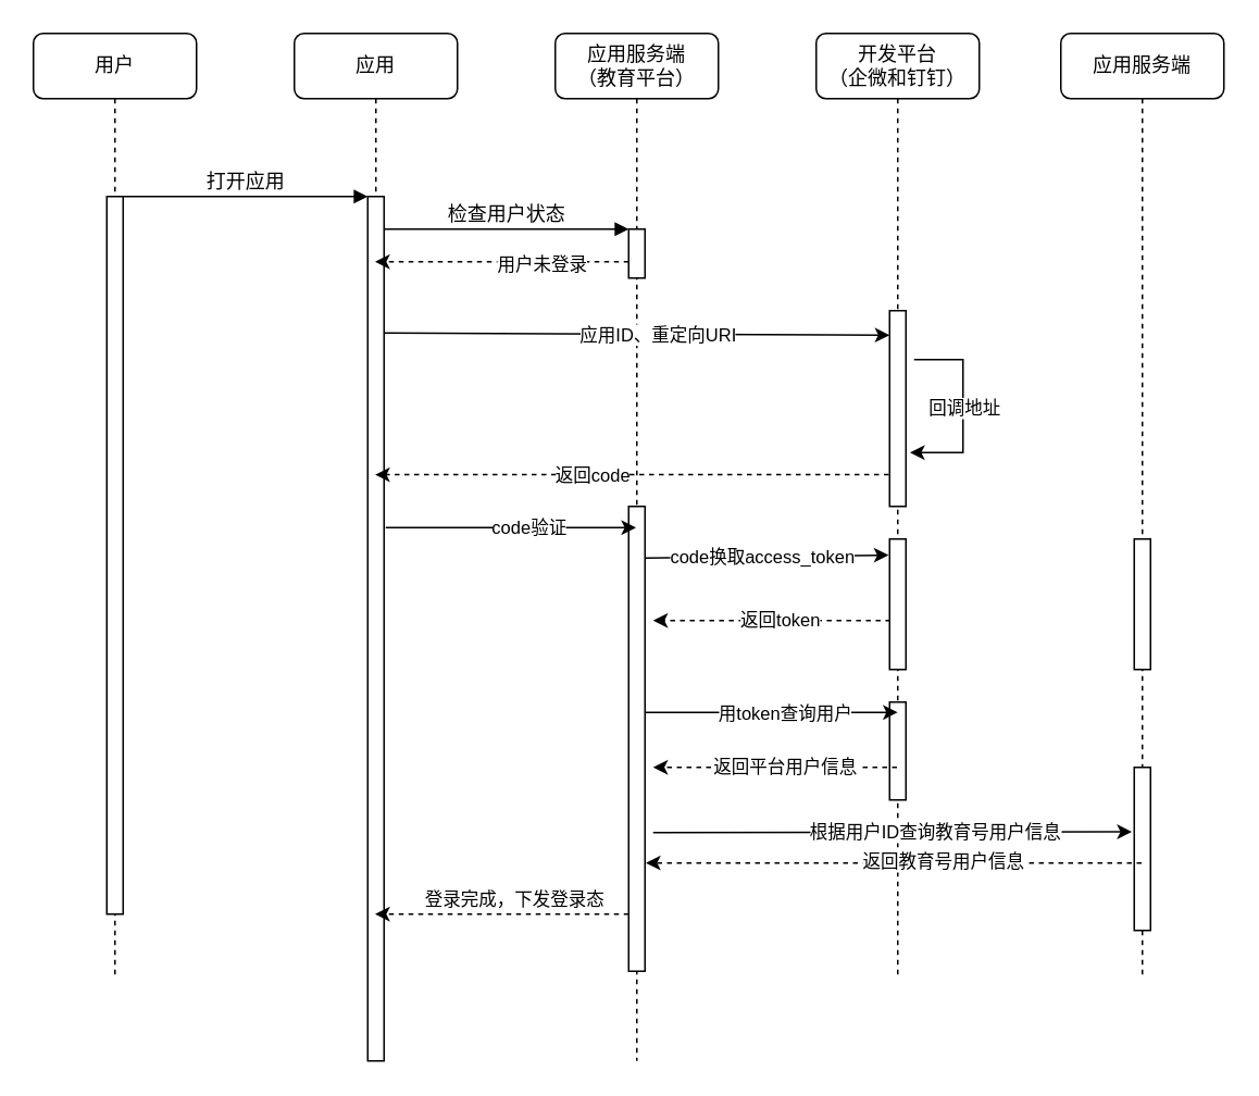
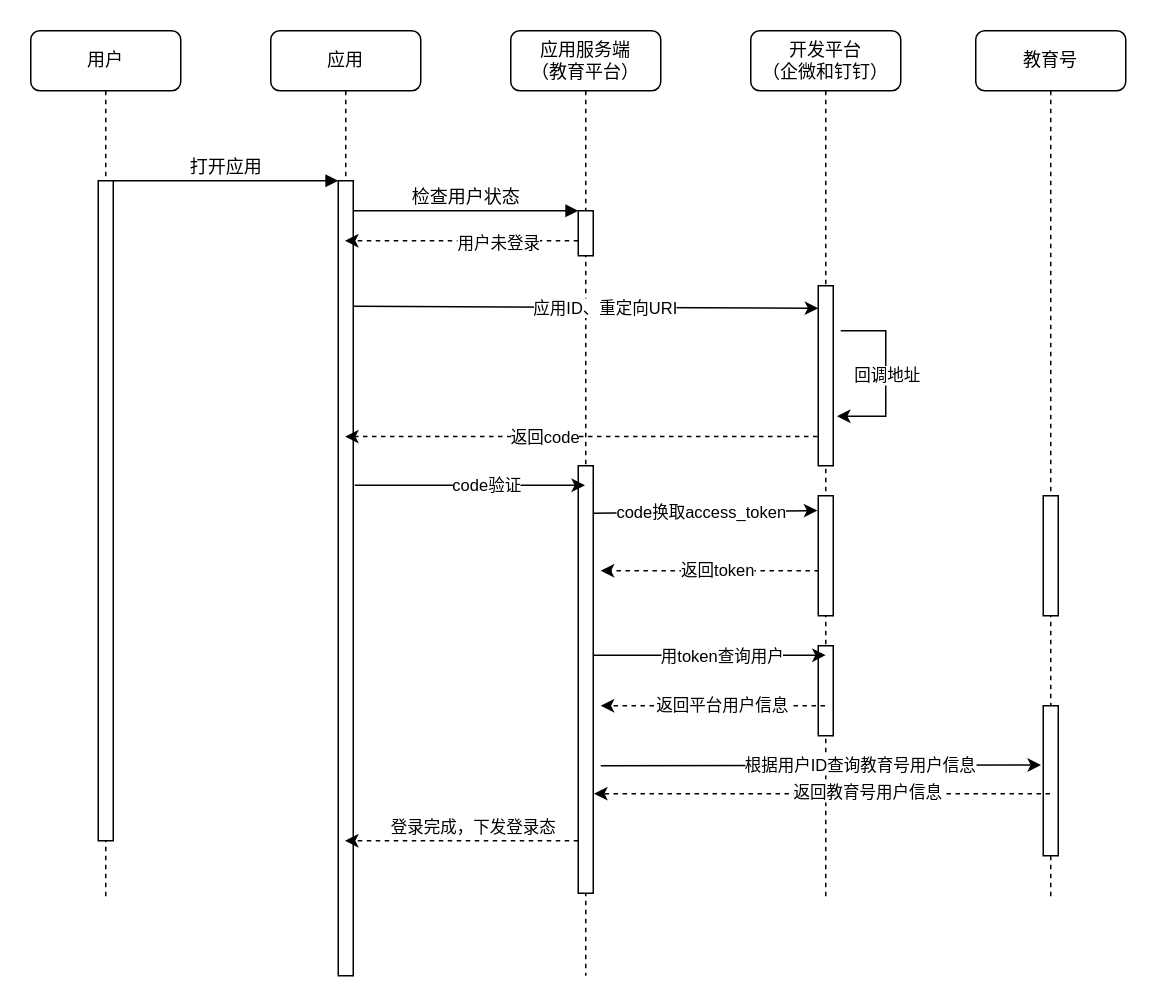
- <mxCell id="19" value="应用服务端" style="shape=umlLifeline;perimeter=lifelinePerimeter;whiteSpace=wrap;html=1;container=1;collapsible=0;recursiveResize=0;outlineConnect=0;rounded=1;shadow=0;comic=0;labelBackgroundColor=none;strokeWidth=1;fontFamily=Verdana;fontSize=12;align=center;" vertex="1" parent="1"><mxGeometry x="650" y="20" width="100" height="580" as="geometry" /></mxCell>
+ <mxCell id="19" value="教育号" style="shape=umlLifeline;perimeter=lifelinePerimeter;whiteSpace=wrap;html=1;container=1;collapsible=0;recursiveResize=0;outlineConnect=0;rounded=1;shadow=0;comic=0;labelBackgroundColor=none;strokeWidth=1;fontFamily=Verdana;fontSize=12;align=center;" vertex="1" parent="1"><mxGeometry x="650" y="20" width="100" height="580" as="geometry" /></mxCell>
